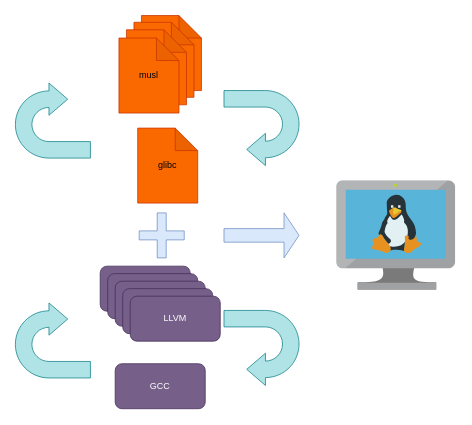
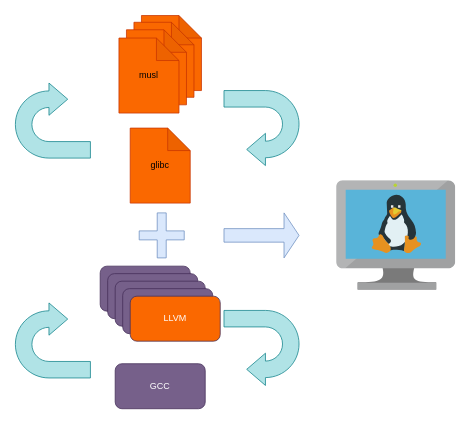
- <mxCell id="6" value="glibc" style="shape=note;whiteSpace=wrap;html=1;backgroundOutline=1;darkOpacity=0.05;fillColor=#fa6800;strokeColor=#C73500;fontColor=#000000;" vertex="1" parent="1"><mxGeometry x="183" y="170" width="80" height="100" as="geometry" /></mxCell>
+ <mxCell id="6" value="glibc" style="shape=note;whiteSpace=wrap;html=1;backgroundOutline=1;darkOpacity=0.05;fillColor=#fa6800;strokeColor=#C73500;fontColor=#000000;" vertex="1" parent="1"><mxGeometry x="173" y="170" width="80" height="100" as="geometry" /></mxCell>
- <mxCell id="17" value="LLVM" style="rounded=1;whiteSpace=wrap;html=1;fillColor=#76608a;strokeColor=#432D57;fontColor=#ffffff;" vertex="1" parent="1"><mxGeometry x="173" y="394" width="120" height="60" as="geometry" /></mxCell>
+ <mxCell id="17" value="LLVM" style="rounded=1;whiteSpace=wrap;html=1;fillColor=#fa6800;strokeColor=#432D57;fontColor=#ffffff;" vertex="1" parent="1"><mxGeometry x="173" y="394" width="120" height="60" as="geometry" /></mxCell>
